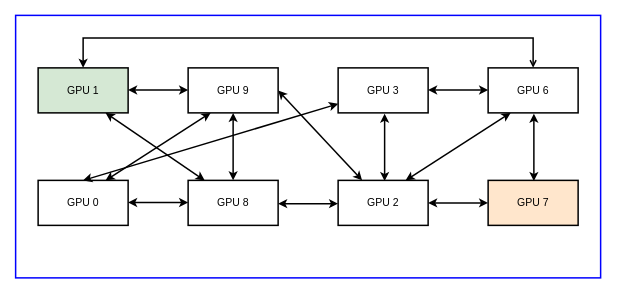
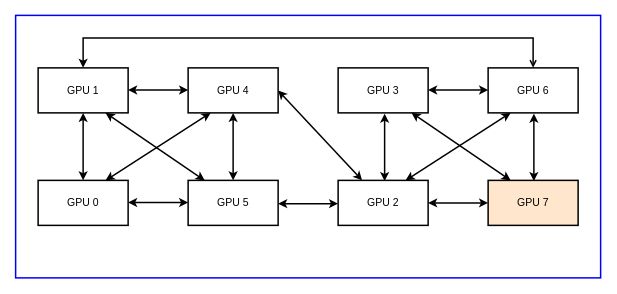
- <mxCell id="4" value="&lt;font style=&quot;font-size: 14px;&quot;&gt;GPU 1&lt;/font&gt;" style="rounded=0;whiteSpace=wrap;html=1;strokeWidth=2;fillColor=#d5e8d4;" vertex="1" parent="3"><mxGeometry x="50" y="90" width="120" height="60" as="geometry" /></mxCell>
+ <mxCell id="4" value="&lt;font style=&quot;font-size: 14px;&quot;&gt;GPU 1&lt;/font&gt;" style="rounded=0;whiteSpace=wrap;html=1;strokeWidth=2;" vertex="1" parent="3"><mxGeometry x="50" y="90" width="120" height="60" as="geometry" /></mxCell>
- <mxCell id="9" value="&lt;font style=&quot;font-size: 14px;&quot;&gt;GPU 9&lt;br&gt;&lt;/font&gt;" style="rounded=0;whiteSpace=wrap;html=1;strokeWidth=2;" vertex="1" parent="3"><mxGeometry x="250" y="90" width="120" height="60" as="geometry" /></mxCell>
+ <mxCell id="9" value="&lt;font style=&quot;font-size: 14px;&quot;&gt;GPU 4&lt;br&gt;&lt;/font&gt;" style="rounded=0;whiteSpace=wrap;html=1;strokeWidth=2;" vertex="1" parent="3"><mxGeometry x="250" y="90" width="120" height="60" as="geometry" /></mxCell>
- <mxCell id="12" value="" style="endArrow=classic;startArrow=classic;html=1;rounded=0;fontSize=14;strokeWidth=2;exitX=0.5;exitY=0;exitDx=0;exitDy=0;" edge="1" parent="3" source="8" target="6"><mxGeometry width="50" height="50" relative="1" as="geometry"><mxPoint x="370" y="330" as="sourcePoint" /><mxPoint x="420" y="280" as="targetPoint" /></mxGeometry></mxCell>
+ <mxCell id="12" value="" style="endArrow=classic;startArrow=classic;html=1;rounded=0;fontSize=14;strokeWidth=2;exitX=0.5;exitY=0;exitDx=0;exitDy=0;entryX=0.5;entryY=1;entryDx=0;entryDy=0;" edge="1" parent="3" source="8" target="4"><mxGeometry width="50" height="50" relative="1" as="geometry"><mxPoint x="370" y="330" as="sourcePoint" /><mxPoint x="420" y="280" as="targetPoint" /></mxGeometry></mxCell>
+ <mxCell id="24" value="" style="endArrow=classic;startArrow=classic;html=1;rounded=0;strokeWidth=2;fontSize=14;exitX=0.25;exitY=0;exitDx=0;exitDy=0;entryX=0.815;entryY=0.997;entryDx=0;entryDy=0;entryPerimeter=0;" edge="1" parent="3" source="10" target="6"><mxGeometry width="50" height="50" relative="1" as="geometry"><mxPoint x="550" y="250" as="sourcePoint" /><mxPoint x="690" y="160" as="targetPoint" /></mxGeometry></mxCell>
- <mxCell id="7" value="&lt;font style=&quot;font-size: 14px;&quot;&gt;GPU 8&lt;/font&gt;" style="rounded=0;whiteSpace=wrap;html=1;strokeWidth=2;" vertex="1" parent="3"><mxGeometry x="250" y="240" width="120" height="60" as="geometry" /></mxCell>
+ <mxCell id="7" value="&lt;font style=&quot;font-size: 14px;&quot;&gt;GPU 5&lt;/font&gt;" style="rounded=0;whiteSpace=wrap;html=1;strokeWidth=2;" vertex="1" parent="3"><mxGeometry x="250" y="240" width="120" height="60" as="geometry" /></mxCell>
